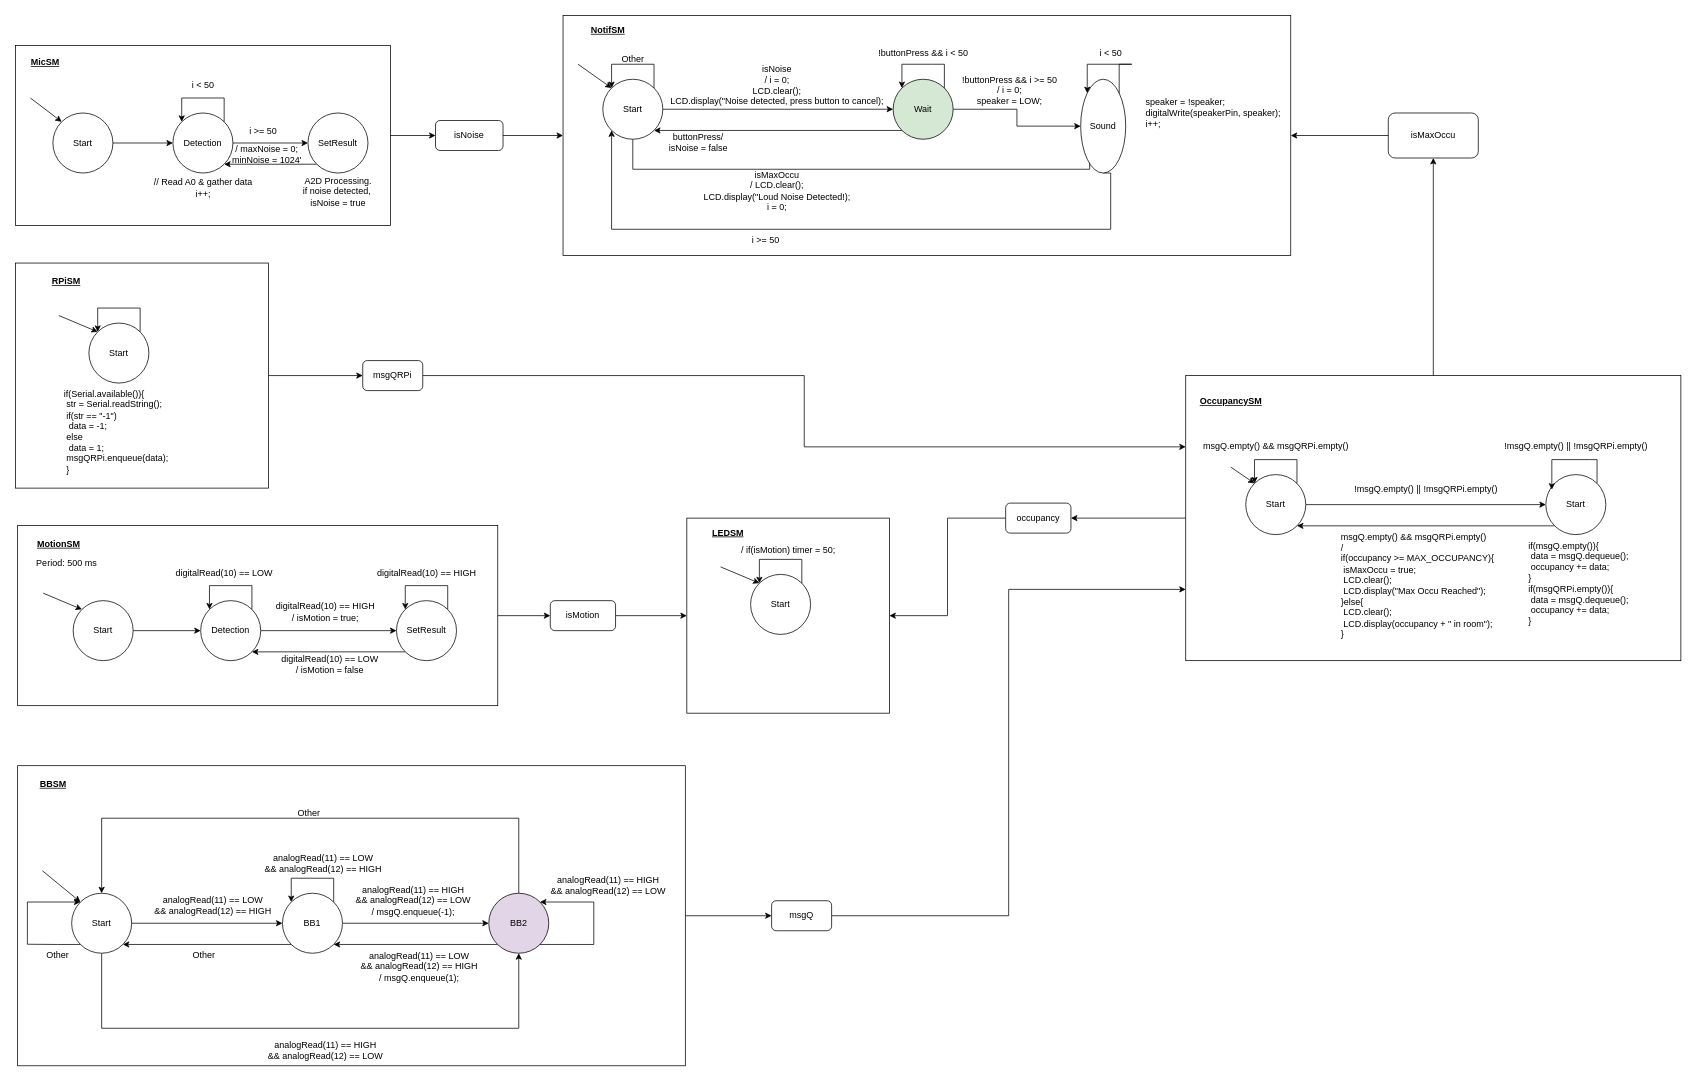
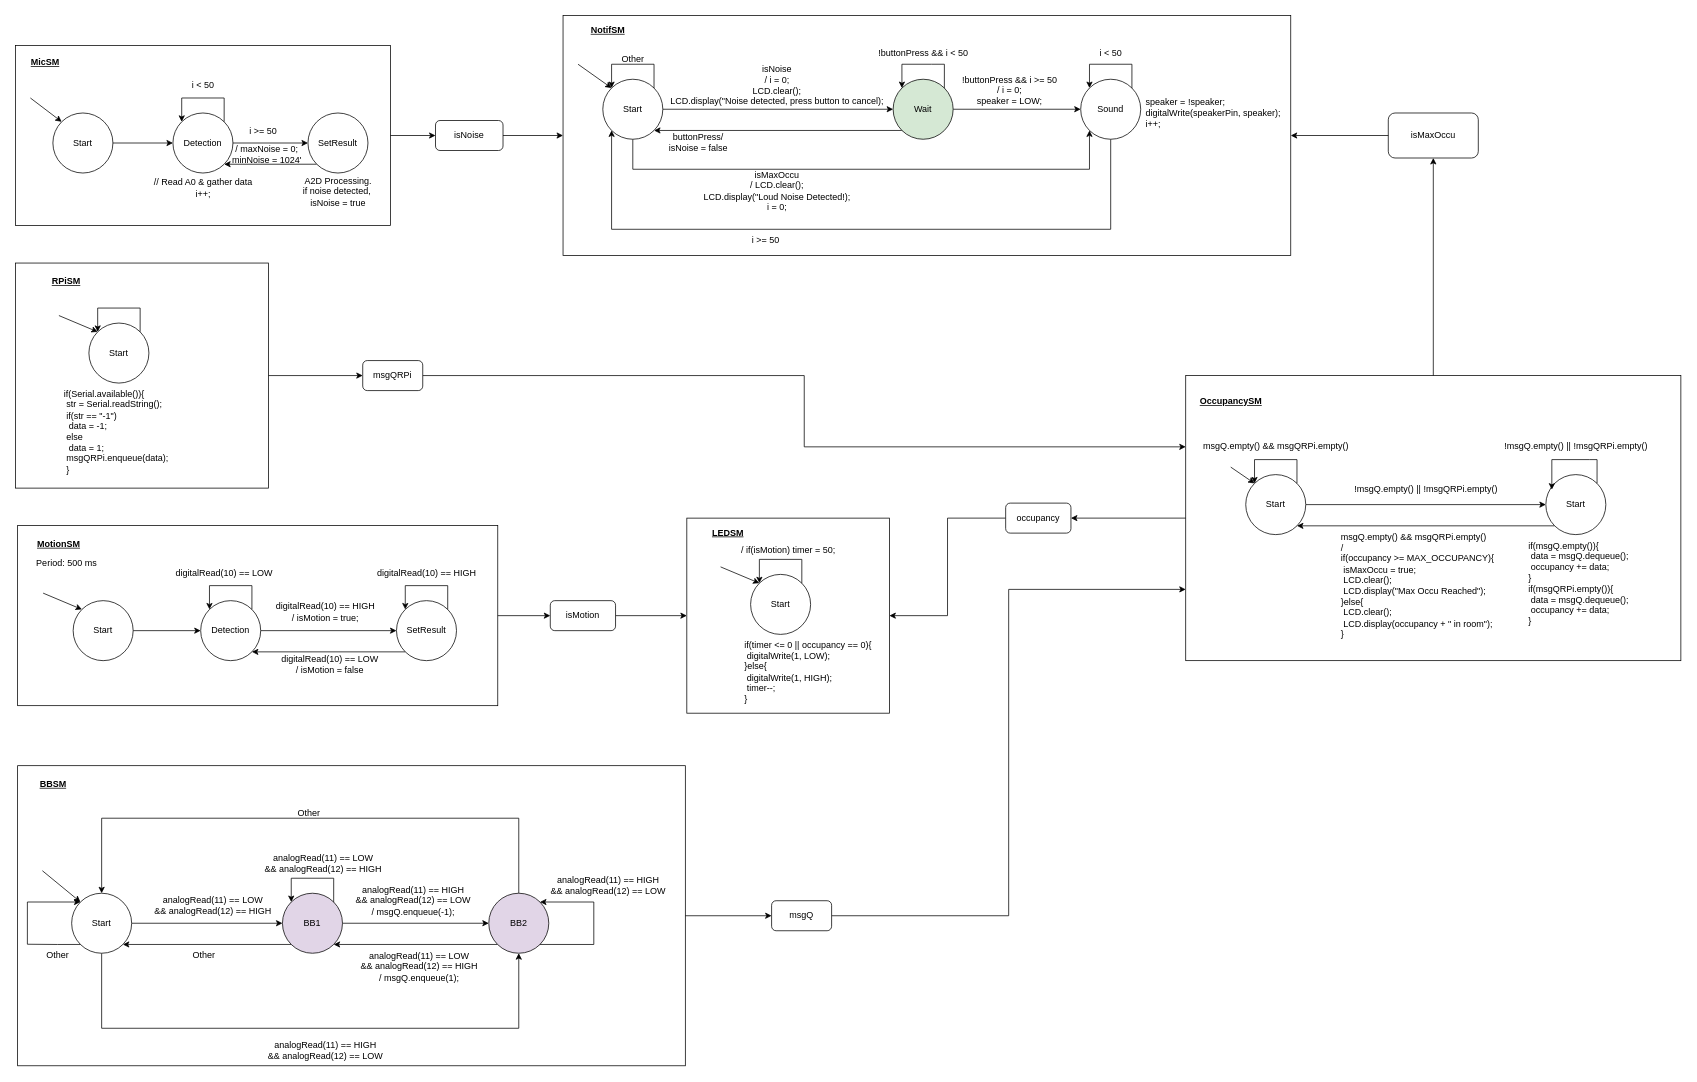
- <mxCell id="81" value="Sound" style="ellipse;whiteSpace=wrap;html=1;aspect=fixed;rounded=0;" parent="1" vertex="1"><mxGeometry x="1440" y="105" width="60" height="125" as="geometry" /></mxCell>
+ <mxCell id="81" value="Sound" style="ellipse;whiteSpace=wrap;html=1;aspect=fixed;rounded=0;" parent="1" vertex="1"><mxGeometry x="1440" y="105" width="80" height="80" as="geometry" /></mxCell>
+ <mxCell id="88" value="&lt;div&gt;if(timer &amp;lt;= 0 || occupancy == 0){&lt;br&gt;&lt;span style=&quot;white-space: pre;&quot;&gt; &lt;/span&gt;digitalWrite(1, LOW);&lt;br&gt;}else{&lt;br&gt;&lt;span style=&quot;white-space: pre;&quot;&gt; &lt;/span&gt;digitalWrite(1, HIGH);&lt;br&gt;&lt;span style=&quot;white-space: pre;&quot;&gt; &lt;/span&gt;timer--;&lt;br&gt;&lt;/div&gt;&lt;div&gt;}&lt;/div&gt;" style="text;html=1;align=left;verticalAlign=middle;resizable=0;points=[];autosize=1;strokeColor=none;fillColor=none;rounded=0;" parent="1" vertex="1"><mxGeometry x="990" y="845" width="190" height="100" as="geometry" /></mxCell>
- <mxCell id="51" value="BB1" style="ellipse;whiteSpace=wrap;html=1;aspect=fixed;rounded=0;" parent="1" vertex="1"><mxGeometry x="376" y="1190" width="80" height="80" as="geometry" /></mxCell>
+ <mxCell id="51" value="BB1" style="ellipse;whiteSpace=wrap;html=1;aspect=fixed;rounded=0;fillColor=#e1d5e7;" parent="1" vertex="1"><mxGeometry x="376" y="1190" width="80" height="80" as="geometry" /></mxCell>
